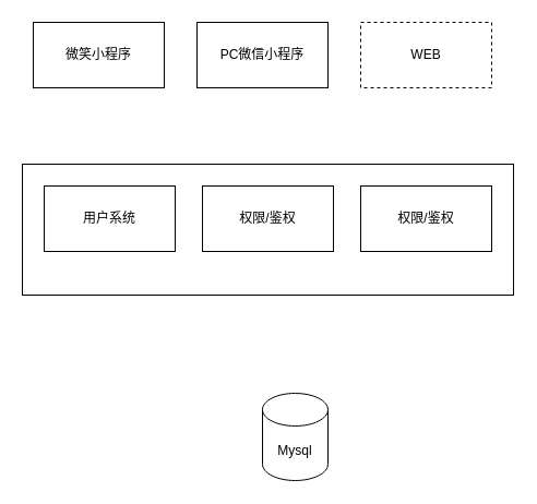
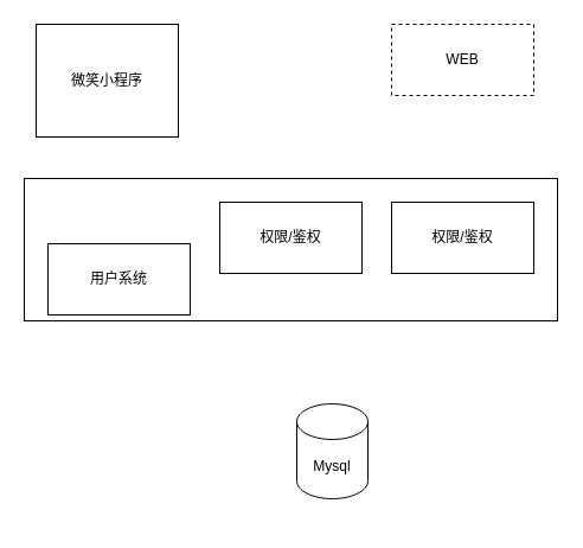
- <mxCell id="7" value="微笑小程序" style="rounded=0;whiteSpace=wrap;html=1;" vertex="1" parent="1"><mxGeometry x="30" y="20" width="120" height="60" as="geometry" /></mxCell>
+ <mxCell id="7" value="微笑小程序" style="rounded=0;whiteSpace=wrap;html=1;" vertex="1" parent="1"><mxGeometry x="30" y="20" width="120" height="95" as="geometry" /></mxCell>
- <mxCell id="8" value="PC微信小程序" style="rounded=0;whiteSpace=wrap;html=1;" vertex="1" parent="1"><mxGeometry x="180" y="20" width="120" height="60" as="geometry" /></mxCell>
- <mxCell id="3" value="用户系统" style="rounded=0;whiteSpace=wrap;html=1;" vertex="1" parent="1"><mxGeometry x="40" y="170" width="120" height="60" as="geometry" /></mxCell>
+ <mxCell id="3" value="用户系统" style="rounded=0;whiteSpace=wrap;html=1;" vertex="1" parent="1"><mxGeometry x="40" y="205" width="120" height="60" as="geometry" /></mxCell>
- <mxCell id="5" value="Mysql" style="shape=cylinder3;whiteSpace=wrap;html=1;boundedLbl=1;backgroundOutline=1;size=15;" vertex="1" parent="1"><mxGeometry x="240" y="360" width="60" height="80" as="geometry" /></mxCell>
+ <mxCell id="5" value="Mysql" style="shape=cylinder3;whiteSpace=wrap;html=1;boundedLbl=1;backgroundOutline=1;size=15;" vertex="1" parent="1"><mxGeometry x="250" y="340" width="60" height="80" as="geometry" /></mxCell>
